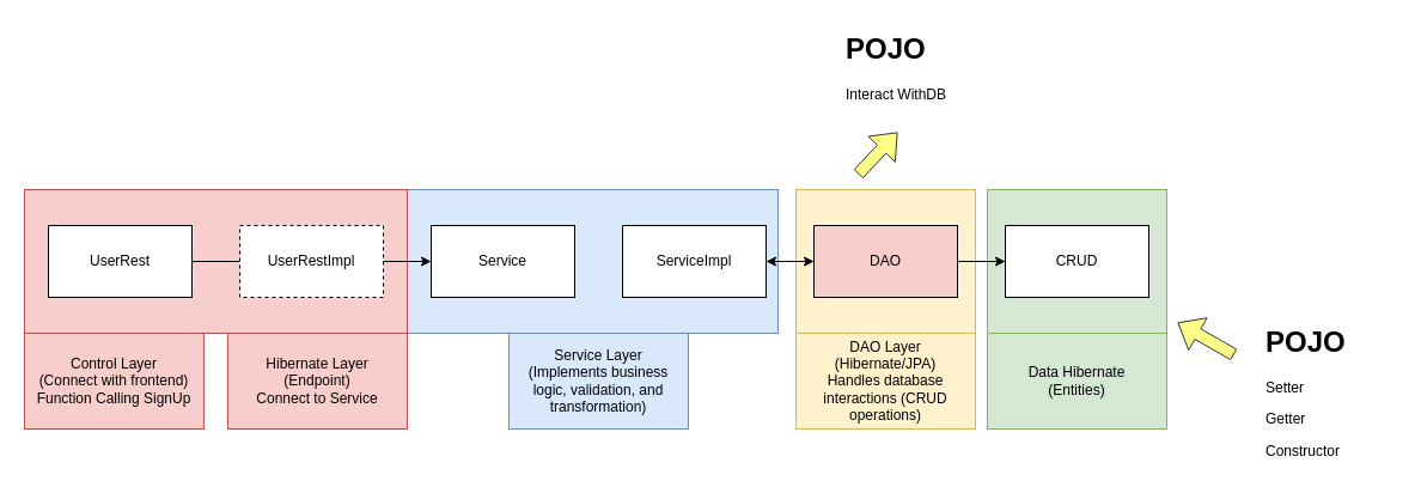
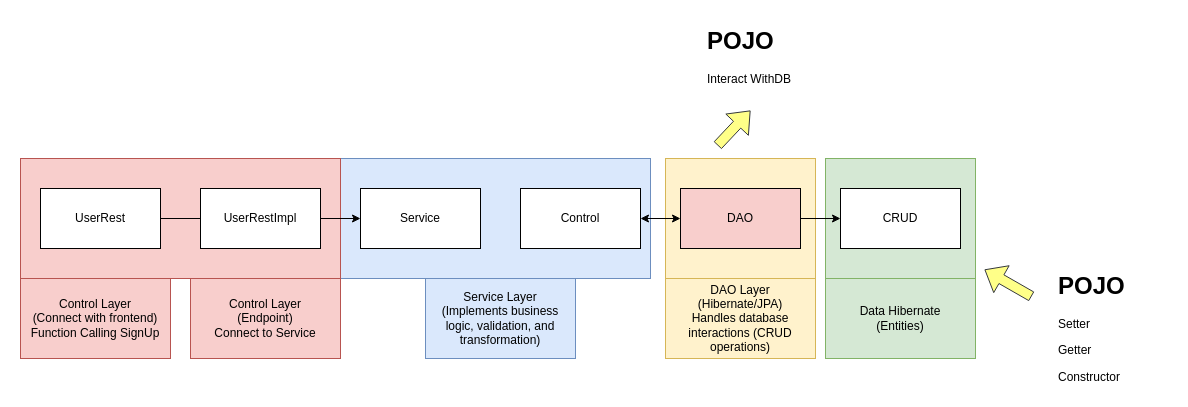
- <mxCell id="13" value="UserRestImpl" style="rounded=0;whiteSpace=wrap;html=1;dashed=1;" vertex="1" parent="1"><mxGeometry x="200" y="188" width="120" height="60" as="geometry" /></mxCell>
+ <mxCell id="13" value="UserRestImpl" style="rounded=0;whiteSpace=wrap;html=1;" vertex="1" parent="1"><mxGeometry x="200" y="188" width="120" height="60" as="geometry" /></mxCell>
- <mxCell id="15" value="ServiceImpl" style="rounded=0;whiteSpace=wrap;html=1;" vertex="1" parent="1"><mxGeometry x="520" y="188" width="120" height="60" as="geometry" /></mxCell>
+ <mxCell id="15" value="Control" style="rounded=0;whiteSpace=wrap;html=1;" vertex="1" parent="1"><mxGeometry x="520" y="188" width="120" height="60" as="geometry" /></mxCell>
- <mxCell id="18" value="Hibernate Layer&lt;div&gt;(Endpoint)&lt;/div&gt;&lt;div&gt;Connect to Service&lt;/div&gt;" style="text;html=1;align=center;verticalAlign=middle;whiteSpace=wrap;rounded=0;fillColor=#f8cecc;strokeColor=#b85450;" vertex="1" parent="1"><mxGeometry x="190" y="278" width="150" height="80" as="geometry" /></mxCell>
+ <mxCell id="18" value="Control Layer&lt;div&gt;(Endpoint)&lt;/div&gt;&lt;div&gt;Connect to Service&lt;/div&gt;" style="text;html=1;align=center;verticalAlign=middle;whiteSpace=wrap;rounded=0;fillColor=#f8cecc;strokeColor=#b85450;" vertex="1" parent="1"><mxGeometry x="190" y="278" width="150" height="80" as="geometry" /></mxCell>
